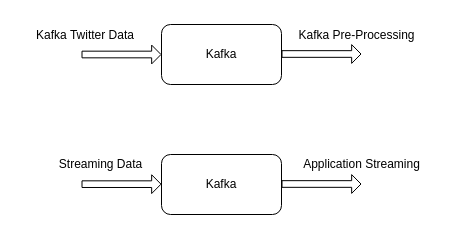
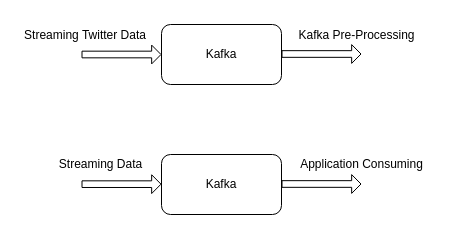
- <mxCell id="5" value="Kafka Twitter Data" style="text;html=1;strokeColor=none;fillColor=none;align=center;verticalAlign=middle;whiteSpace=wrap;rounded=0;" vertex="1" parent="1"><mxGeometry x="20" y="20" width="130" height="30" as="geometry" /></mxCell>
+ <mxCell id="5" value="Streaming Twitter Data" style="text;html=1;strokeColor=none;fillColor=none;align=center;verticalAlign=middle;whiteSpace=wrap;rounded=0;" vertex="1" parent="1"><mxGeometry x="20" y="20" width="130" height="30" as="geometry" /></mxCell>
- <mxCell id="11" value="Application Streaming" style="text;html=1;align=center;verticalAlign=middle;resizable=0;points=[];autosize=1;strokeColor=none;fillColor=none;" vertex="1" parent="1"><mxGeometry x="291" y="154" width="140" height="20" as="geometry" /></mxCell>
+ <mxCell id="11" value="Application Consuming" style="text;html=1;align=center;verticalAlign=middle;resizable=0;points=[];autosize=1;strokeColor=none;fillColor=none;" vertex="1" parent="1"><mxGeometry x="291" y="154" width="140" height="20" as="geometry" /></mxCell>
